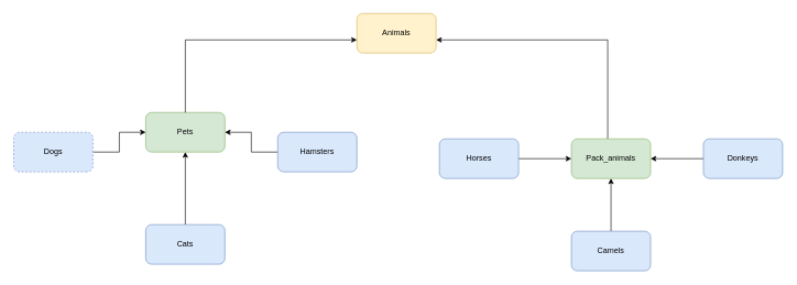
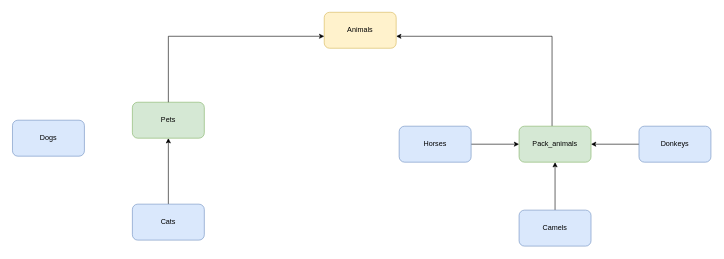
- <mxCell id="13" value="" style="edgeStyle=orthogonalEdgeStyle;rounded=0;orthogonalLoop=1;jettySize=auto;html=1;" parent="1" source="15" target="14" edge="1"><mxGeometry relative="1" as="geometry" /></mxCell>
- <mxCell id="15" value="Dogs" style="rounded=1;whiteSpace=wrap;html=1;flipH=1;flipV=1;fillColor=#dae8fc;strokeColor=#6c8ebf;dashed=1;" parent="1" vertex="1"><mxGeometry y="200" width="120" height="60" as="geometry" x="20" /></mxCell>
+ <mxCell id="15" value="Dogs" style="rounded=1;whiteSpace=wrap;html=1;flipH=1;flipV=1;fillColor=#dae8fc;strokeColor=#6c8ebf;" parent="1" vertex="1"><mxGeometry y="200" width="120" height="60" as="geometry" x="20" /></mxCell>
- <mxCell id="11" value="" style="edgeStyle=orthogonalEdgeStyle;rounded=0;orthogonalLoop=1;jettySize=auto;html=1;" parent="1" source="17" target="14" edge="1"><mxGeometry relative="1" as="geometry" /></mxCell>
- <mxCell id="17" value="Hamsters" style="rounded=1;whiteSpace=wrap;html=1;flipH=1;flipV=1;fillColor=#dae8fc;strokeColor=#6c8ebf;" parent="1" vertex="1"><mxGeometry x="420" y="200" width="120" height="60" as="geometry" /></mxCell>
